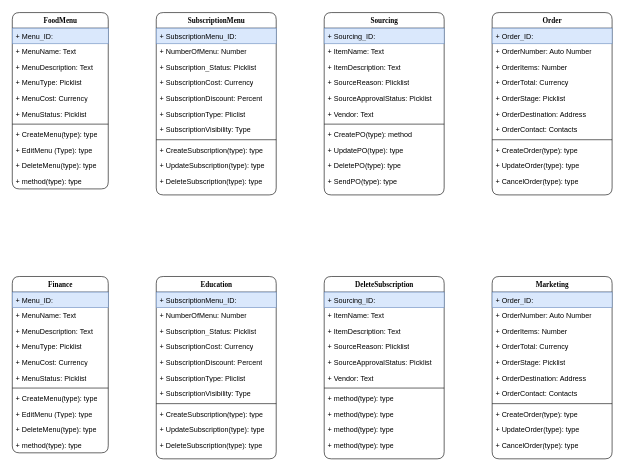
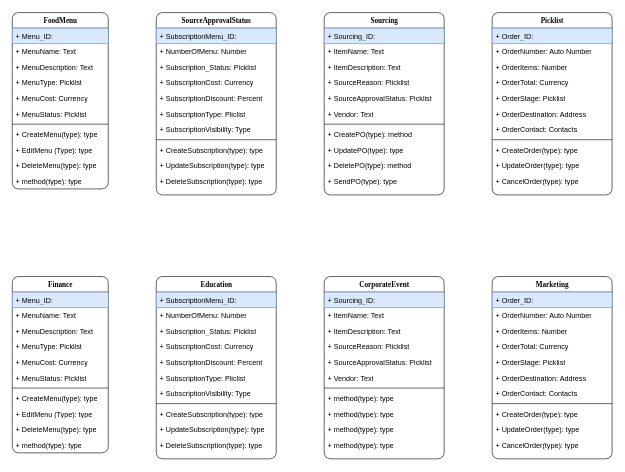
- <mxCell id="14" value="SubscriptionMenu" style="swimlane;html=1;fontStyle=1;align=center;verticalAlign=top;childLayout=stackLayout;horizontal=1;startSize=26;horizontalStack=0;resizeParent=1;resizeLast=0;collapsible=1;marginBottom=0;swimlaneFillColor=#ffffff;rounded=1;shadow=0;comic=0;labelBackgroundColor=none;strokeWidth=1;fillColor=none;fontFamily=Verdana;fontSize=12" parent="1" vertex="1"><mxGeometry x="260" y="20" width="200" height="304" as="geometry" /></mxCell>
+ <mxCell id="14" value="SourceApprovalStatus" style="swimlane;html=1;fontStyle=1;align=center;verticalAlign=top;childLayout=stackLayout;horizontal=1;startSize=26;horizontalStack=0;resizeParent=1;resizeLast=0;collapsible=1;marginBottom=0;swimlaneFillColor=#ffffff;rounded=1;shadow=0;comic=0;labelBackgroundColor=none;strokeWidth=1;fillColor=none;fontFamily=Verdana;fontSize=12" parent="1" vertex="1"><mxGeometry x="260" y="20" width="200" height="304" as="geometry" /></mxCell>
- <mxCell id="38" value="Order&lt;br&gt;" style="swimlane;html=1;fontStyle=1;align=center;verticalAlign=top;childLayout=stackLayout;horizontal=1;startSize=26;horizontalStack=0;resizeParent=1;resizeLast=0;collapsible=1;marginBottom=0;swimlaneFillColor=#ffffff;rounded=1;shadow=0;comic=0;labelBackgroundColor=none;strokeWidth=1;fillColor=none;fontFamily=Verdana;fontSize=12" vertex="1" parent="1"><mxGeometry x="820" y="20" width="200" height="304" as="geometry" /></mxCell>
+ <mxCell id="38" value="Picklist&lt;br&gt;" style="swimlane;html=1;fontStyle=1;align=center;verticalAlign=top;childLayout=stackLayout;horizontal=1;startSize=26;horizontalStack=0;resizeParent=1;resizeLast=0;collapsible=1;marginBottom=0;swimlaneFillColor=#ffffff;rounded=1;shadow=0;comic=0;labelBackgroundColor=none;strokeWidth=1;fillColor=none;fontFamily=Verdana;fontSize=12" vertex="1" parent="1"><mxGeometry x="820" y="20" width="200" height="304" as="geometry" /></mxCell>
- <mxCell id="36" value="+ DeletePO(type): type" style="text;html=1;strokeColor=none;fillColor=none;align=left;verticalAlign=top;spacingLeft=4;spacingRight=4;whiteSpace=wrap;overflow=hidden;rotatable=0;points=[[0,0.5],[1,0.5]];portConstraint=eastwest;" vertex="1" parent="26"><mxGeometry y="242" width="200" height="26" as="geometry" /></mxCell>
+ <mxCell id="36" value="+ DeletePO(type): method" style="text;html=1;strokeColor=none;fillColor=none;align=left;verticalAlign=top;spacingLeft=4;spacingRight=4;whiteSpace=wrap;overflow=hidden;rotatable=0;points=[[0,0.5],[1,0.5]];portConstraint=eastwest;" vertex="1" parent="26"><mxGeometry y="242" width="200" height="26" as="geometry" /></mxCell>
- <mxCell id="74" value="DeleteSubscription" style="swimlane;html=1;fontStyle=1;align=center;verticalAlign=top;childLayout=stackLayout;horizontal=1;startSize=26;horizontalStack=0;resizeParent=1;resizeLast=0;collapsible=1;marginBottom=0;swimlaneFillColor=#ffffff;rounded=1;shadow=0;comic=0;labelBackgroundColor=none;strokeWidth=1;fillColor=none;fontFamily=Verdana;fontSize=12" vertex="1" parent="1"><mxGeometry x="540" y="460" width="200" height="304" as="geometry" /></mxCell>
+ <mxCell id="74" value="CorporateEvent" style="swimlane;html=1;fontStyle=1;align=center;verticalAlign=top;childLayout=stackLayout;horizontal=1;startSize=26;horizontalStack=0;resizeParent=1;resizeLast=0;collapsible=1;marginBottom=0;swimlaneFillColor=#ffffff;rounded=1;shadow=0;comic=0;labelBackgroundColor=none;strokeWidth=1;fillColor=none;fontFamily=Verdana;fontSize=12" vertex="1" parent="1"><mxGeometry x="540" y="460" width="200" height="304" as="geometry" /></mxCell>
